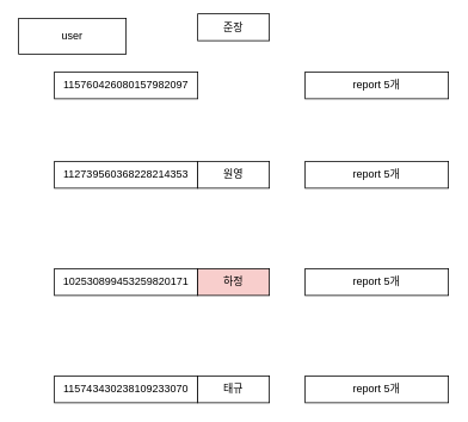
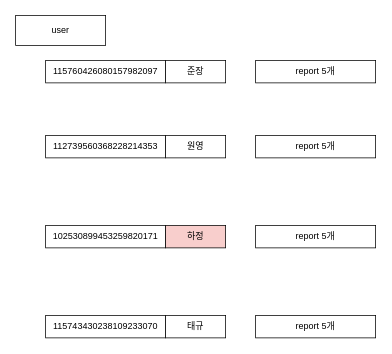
- <mxCell id="4" value="준장" style="rounded=0;whiteSpace=wrap;html=1;" vertex="1" parent="1"><mxGeometry x="220" y="15" width="80" height="30" as="geometry" /></mxCell>
+ <mxCell id="4" value="준장" style="rounded=0;whiteSpace=wrap;html=1;" vertex="1" parent="1"><mxGeometry x="220" y="80" width="80" height="30" as="geometry" /></mxCell>
